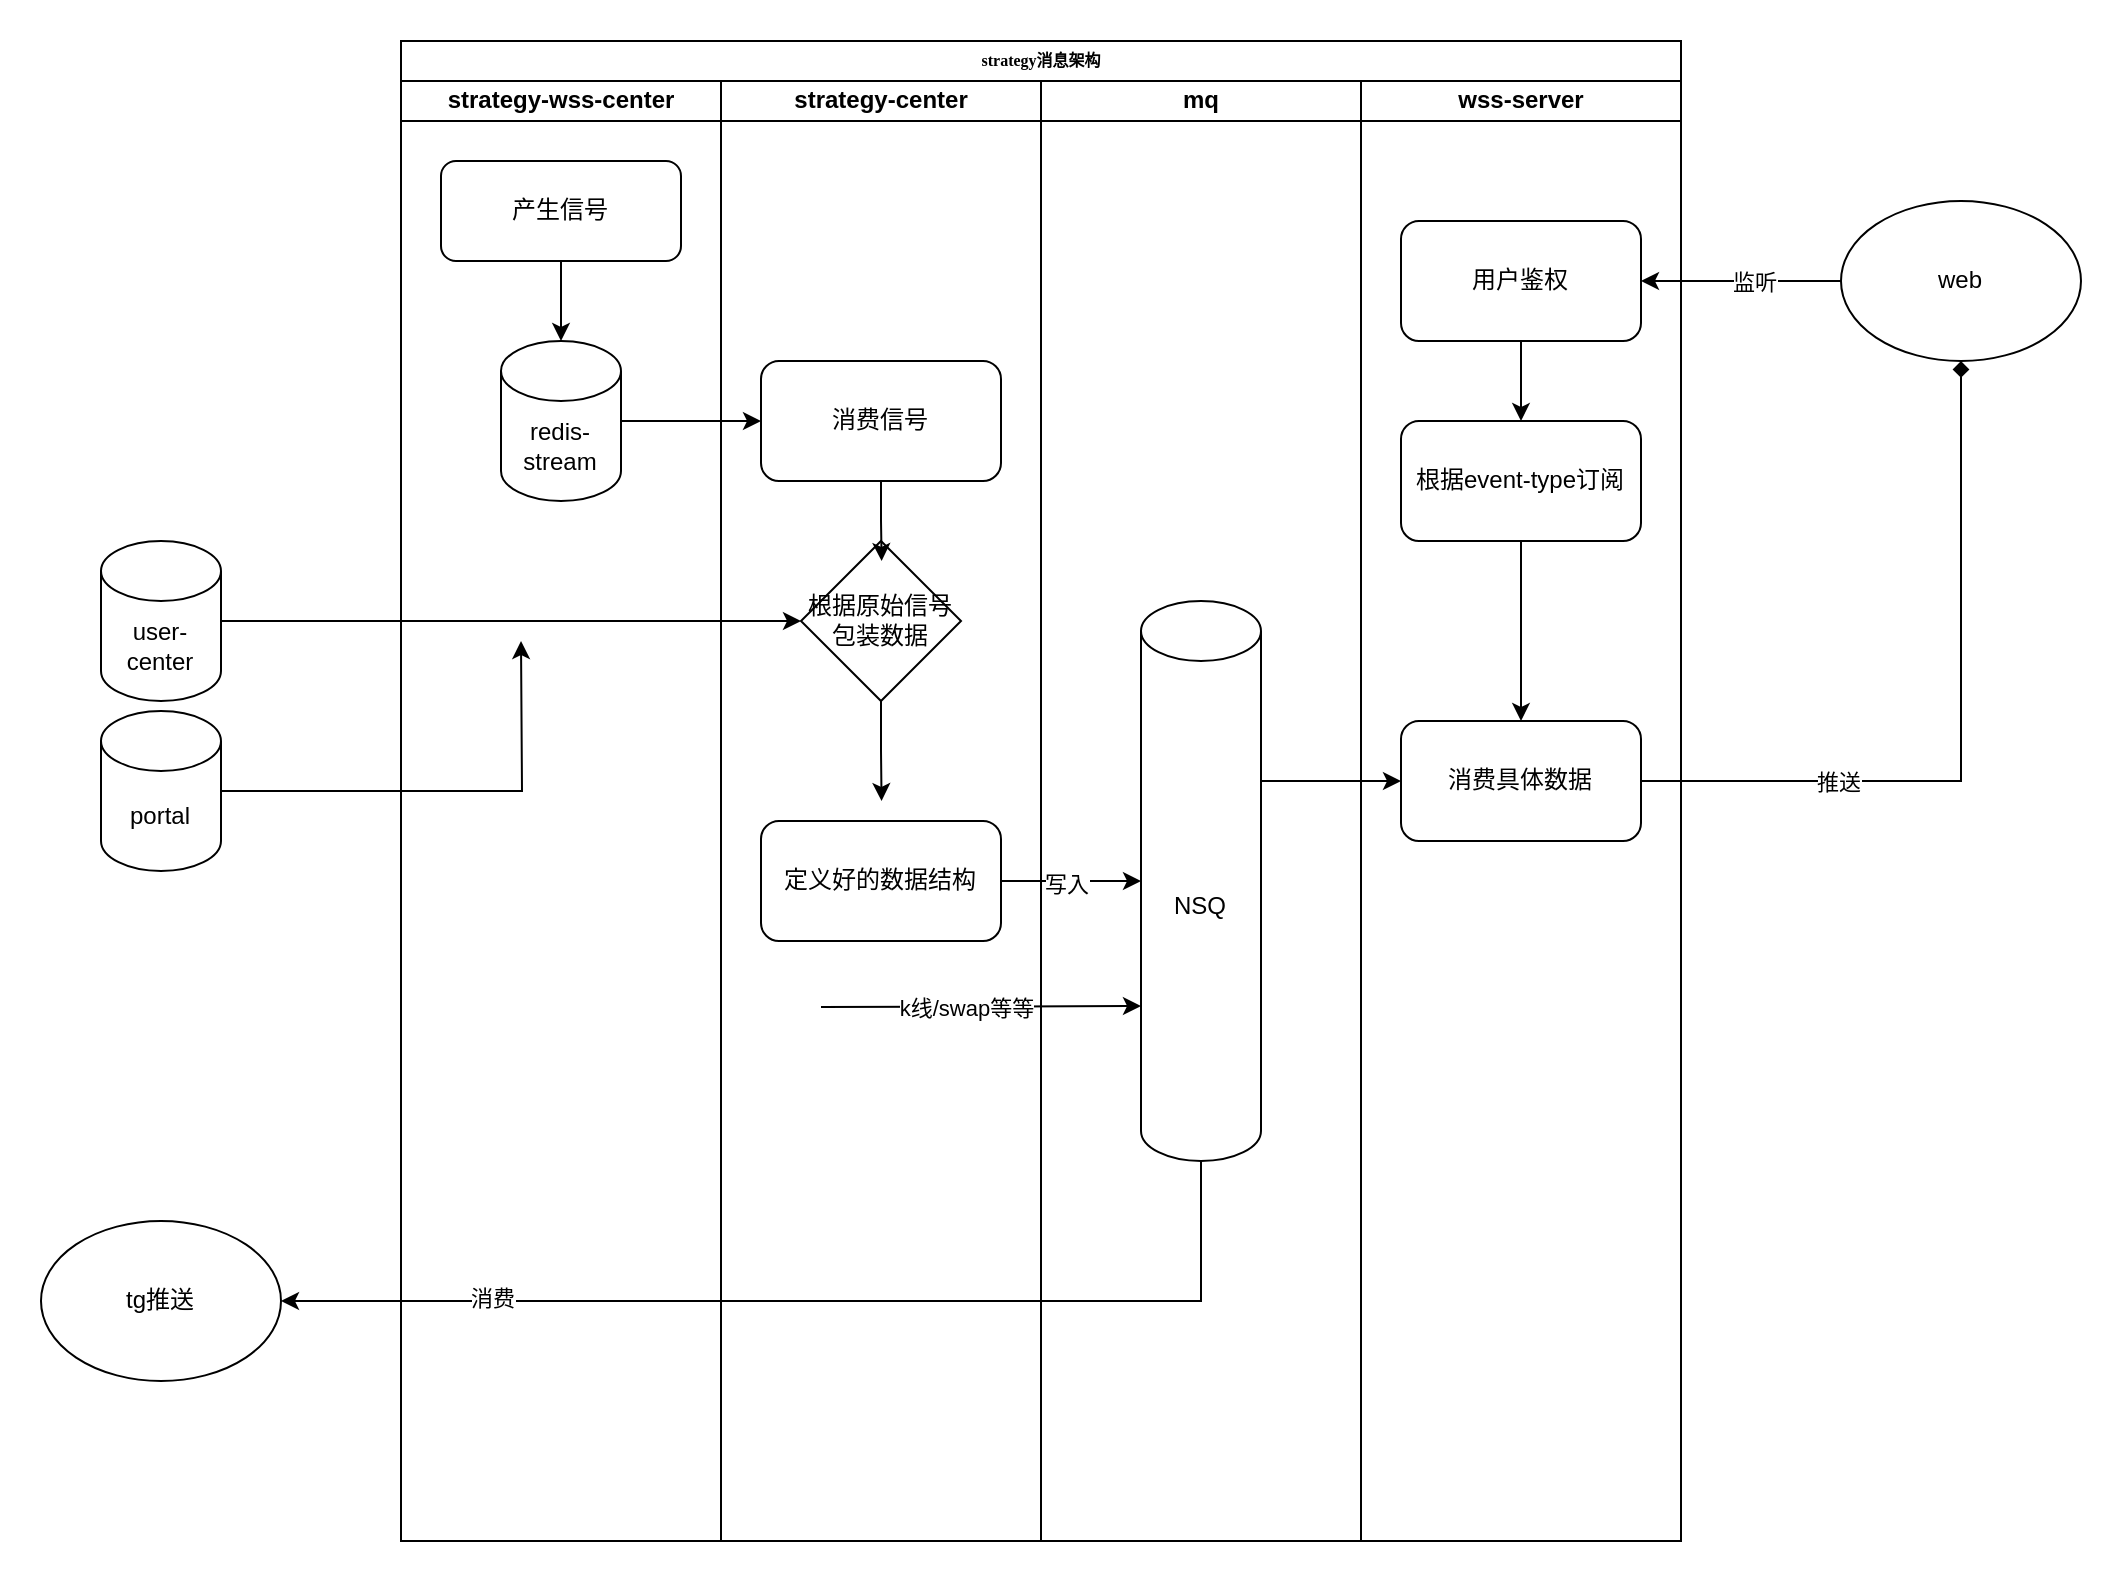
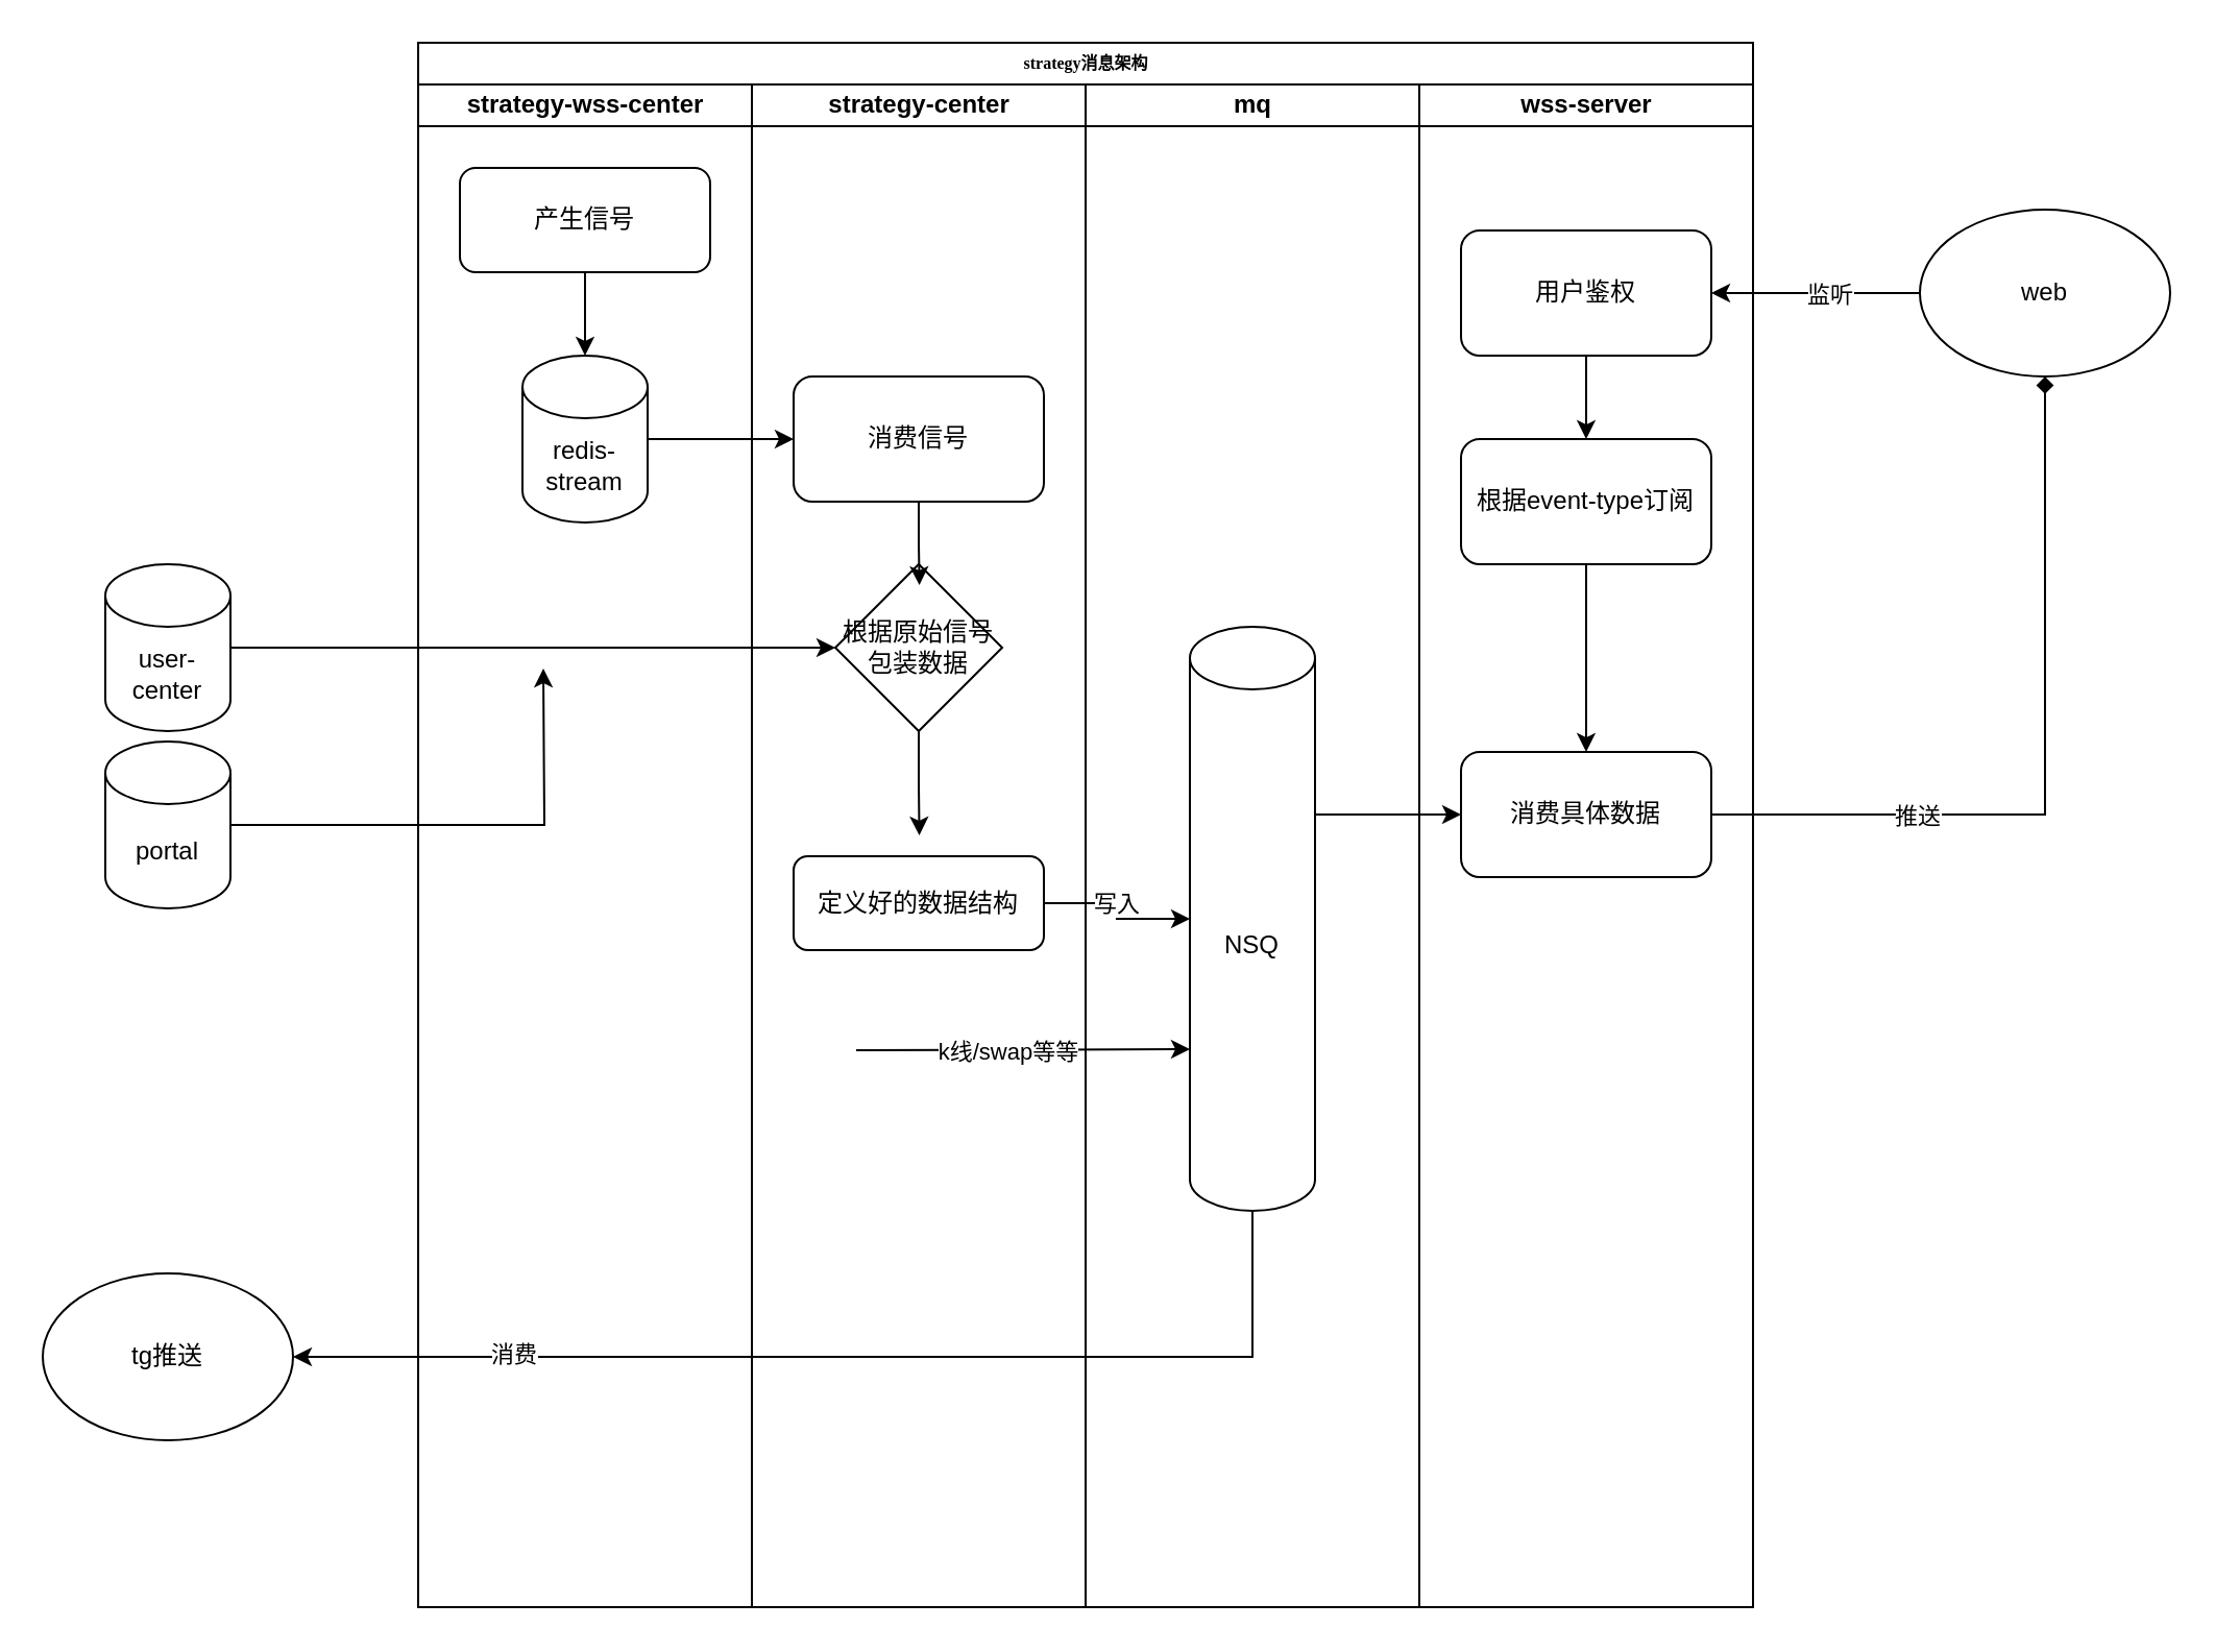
- <mxCell id="12" value="定义好的数据结构" style="rounded=1;whiteSpace=wrap;html=1;" vertex="1" parent="7"><mxGeometry x="20" y="370" width="120" height="60" as="geometry" /></mxCell>
+ <mxCell id="12" value="定义好的数据结构" style="rounded=1;whiteSpace=wrap;html=1;" vertex="1" parent="7"><mxGeometry x="20" y="370" width="120" height="45" as="geometry" /></mxCell>
